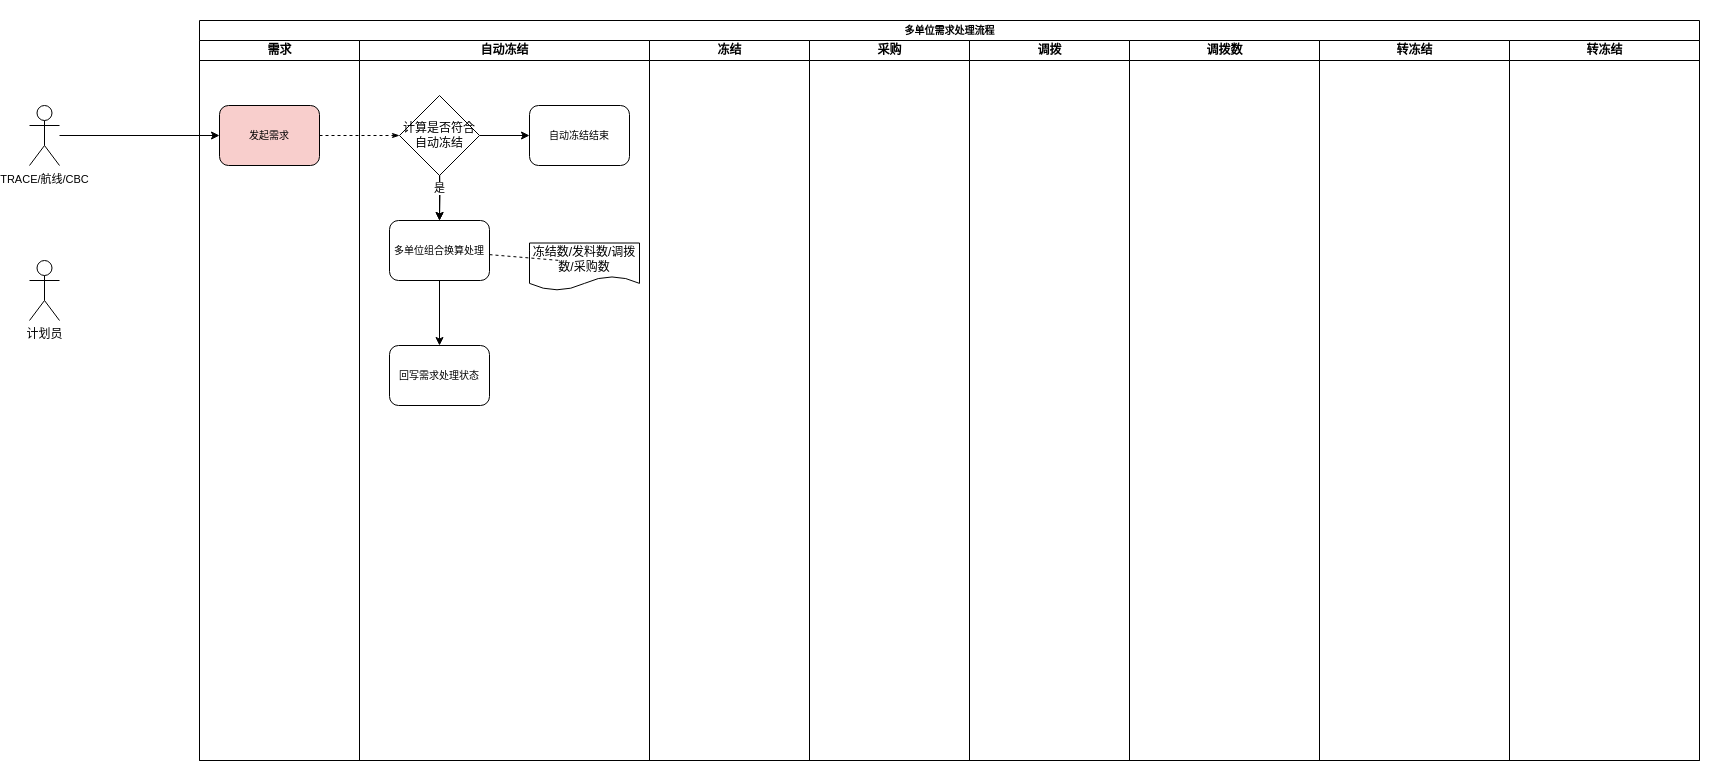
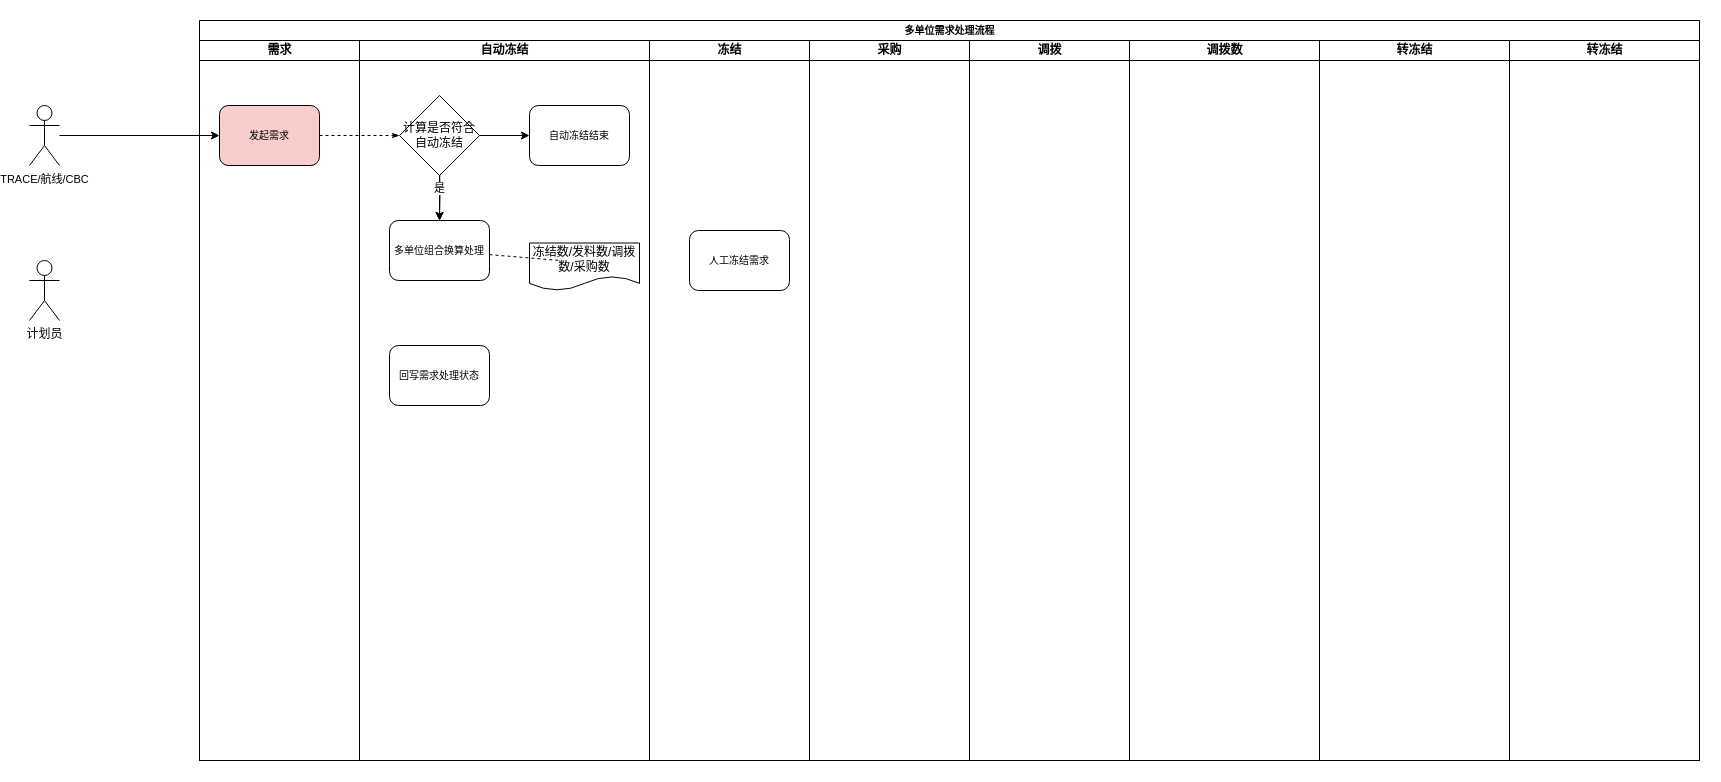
+ <mxCell id="19" value="&lt;span style=&quot;font-size: 10px;&quot;&gt;人工冻结需求&lt;/span&gt;" style="rounded=1;whiteSpace=wrap;html=1;shadow=0;labelBackgroundColor=none;strokeWidth=1;fontFamily=Verdana;fontSize=8;align=center;" vertex="1" parent="18"><mxGeometry x="40" y="190" width="100" height="60" as="geometry" /></mxCell>
- <mxCell id="8" style="edgeStyle=orthogonalEdgeStyle;rounded=0;orthogonalLoop=1;jettySize=auto;html=1;" edge="1" parent="6" source="9" target="11"><mxGeometry relative="1" as="geometry" /></mxCell>
